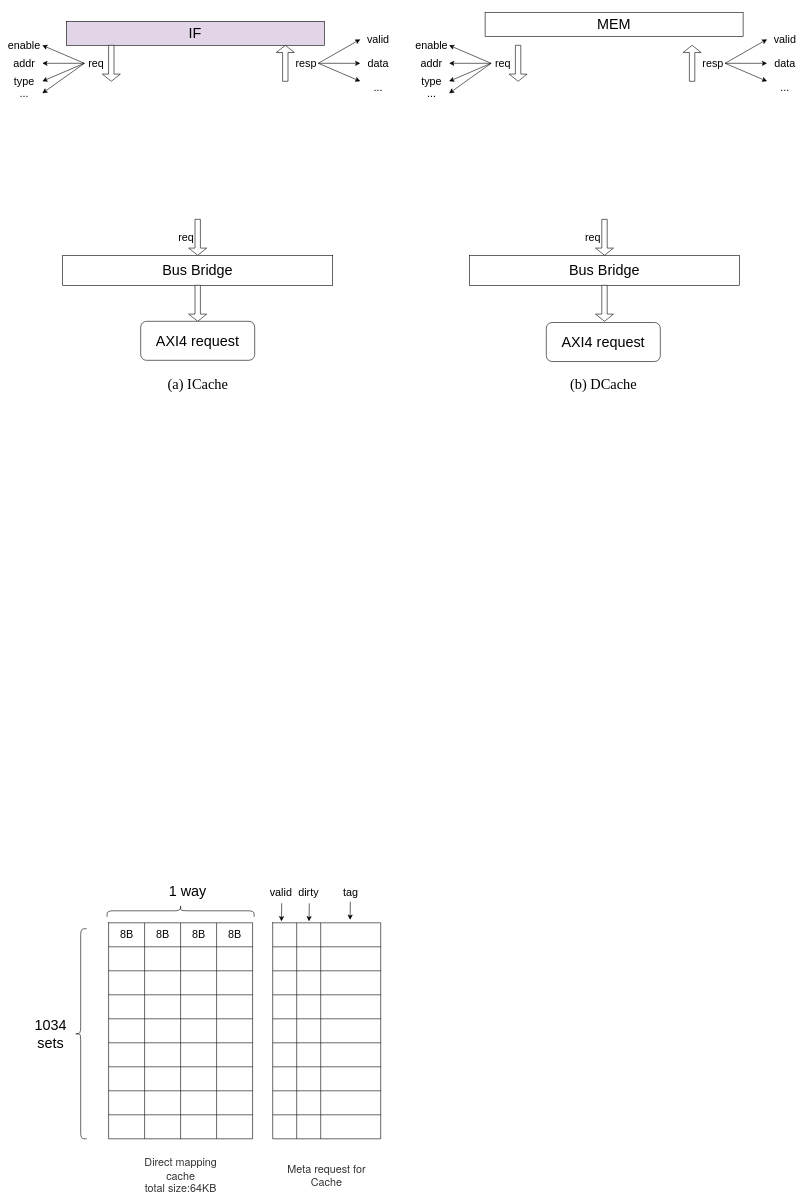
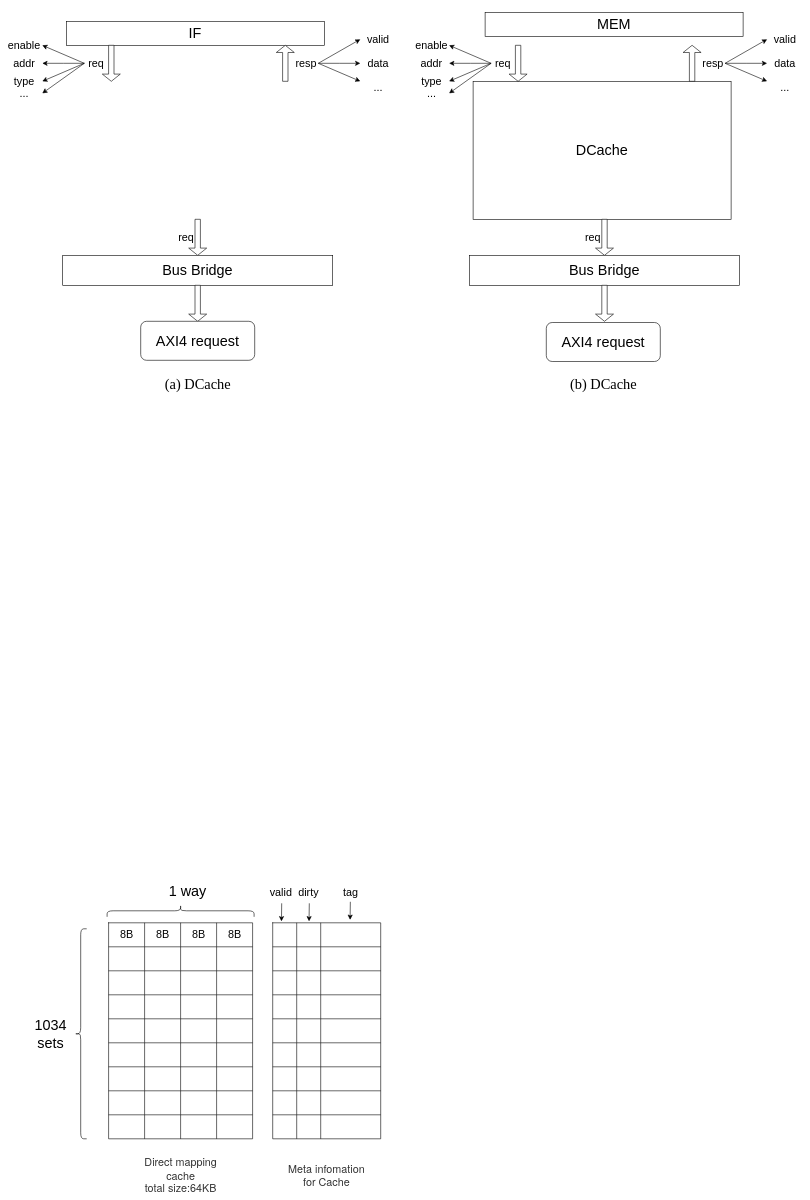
- <mxCell id="2" value="&lt;font style=&quot;font-size: 24px&quot;&gt;IF&lt;/font&gt;" style="rounded=0;whiteSpace=wrap;html=1;fillColor=#e1d5e7;" parent="1" vertex="1"><mxGeometry x="110" y="35" width="430" height="40" as="geometry" /></mxCell>
+ <mxCell id="2" value="&lt;font style=&quot;font-size: 24px&quot;&gt;IF&lt;/font&gt;" style="rounded=0;whiteSpace=wrap;html=1;" parent="1" vertex="1"><mxGeometry x="110" y="35" width="430" height="40" as="geometry" /></mxCell>
+ <mxCell id="77" value="&lt;font style=&quot;font-size: 24px&quot;&gt;DCache&lt;/font&gt;" style="rounded=0;whiteSpace=wrap;html=1;" parent="1" vertex="1"><mxGeometry x="788" y="135" width="430" height="230" as="geometry" /></mxCell>
- <mxCell id="146" value="&lt;font style=&quot;font-size: 24px&quot; face=&quot;Times New Roman&quot;&gt;(a) ICache&lt;/font&gt;" style="text;html=1;strokeColor=none;fillColor=none;align=center;verticalAlign=middle;whiteSpace=wrap;rounded=0;" vertex="1" parent="1"><mxGeometry x="240.5" y="630" width="177" height="19" as="geometry" /></mxCell>
+ <mxCell id="146" value="&lt;font style=&quot;font-size: 24px&quot; face=&quot;Times New Roman&quot;&gt;(a) DCache&lt;/font&gt;" style="text;html=1;strokeColor=none;fillColor=none;align=center;verticalAlign=middle;whiteSpace=wrap;rounded=0;" vertex="1" parent="1"><mxGeometry x="240.5" y="630" width="177" height="19" as="geometry" /></mxCell>
- <mxCell id="140" value="&lt;span style=&quot;color: rgb(51 , 51 , 51) ; font-family: &amp;#34;helvetica neue&amp;#34; , &amp;#34;helvetica&amp;#34; , &amp;#34;arial&amp;#34; , &amp;#34;hiragino sans gb&amp;#34; , &amp;#34;hiragino sans gb w3&amp;#34; , &amp;#34;microsoft yahei ui&amp;#34; , &amp;#34;microsoft yahei&amp;#34; , sans-serif&quot;&gt;&lt;font style=&quot;font-size: 18px&quot;&gt;Meta request for Cache&lt;/font&gt;&lt;br&gt;&lt;/span&gt;" style="text;html=1;strokeColor=none;fillColor=none;align=center;verticalAlign=middle;whiteSpace=wrap;rounded=0;" parent="1" vertex="1"><mxGeometry x="471" y="1937.5" width="146" height="40" as="geometry" /></mxCell>
+ <mxCell id="140" value="&lt;span style=&quot;color: rgb(51 , 51 , 51) ; font-family: &amp;#34;helvetica neue&amp;#34; , &amp;#34;helvetica&amp;#34; , &amp;#34;arial&amp;#34; , &amp;#34;hiragino sans gb&amp;#34; , &amp;#34;hiragino sans gb w3&amp;#34; , &amp;#34;microsoft yahei ui&amp;#34; , &amp;#34;microsoft yahei&amp;#34; , sans-serif&quot;&gt;&lt;font style=&quot;font-size: 18px&quot;&gt;Meta infomation for Cache&lt;/font&gt;&lt;br&gt;&lt;/span&gt;" style="text;html=1;strokeColor=none;fillColor=none;align=center;verticalAlign=middle;whiteSpace=wrap;rounded=0;" parent="1" vertex="1"><mxGeometry x="471" y="1937.5" width="146" height="40" as="geometry" /></mxCell>
